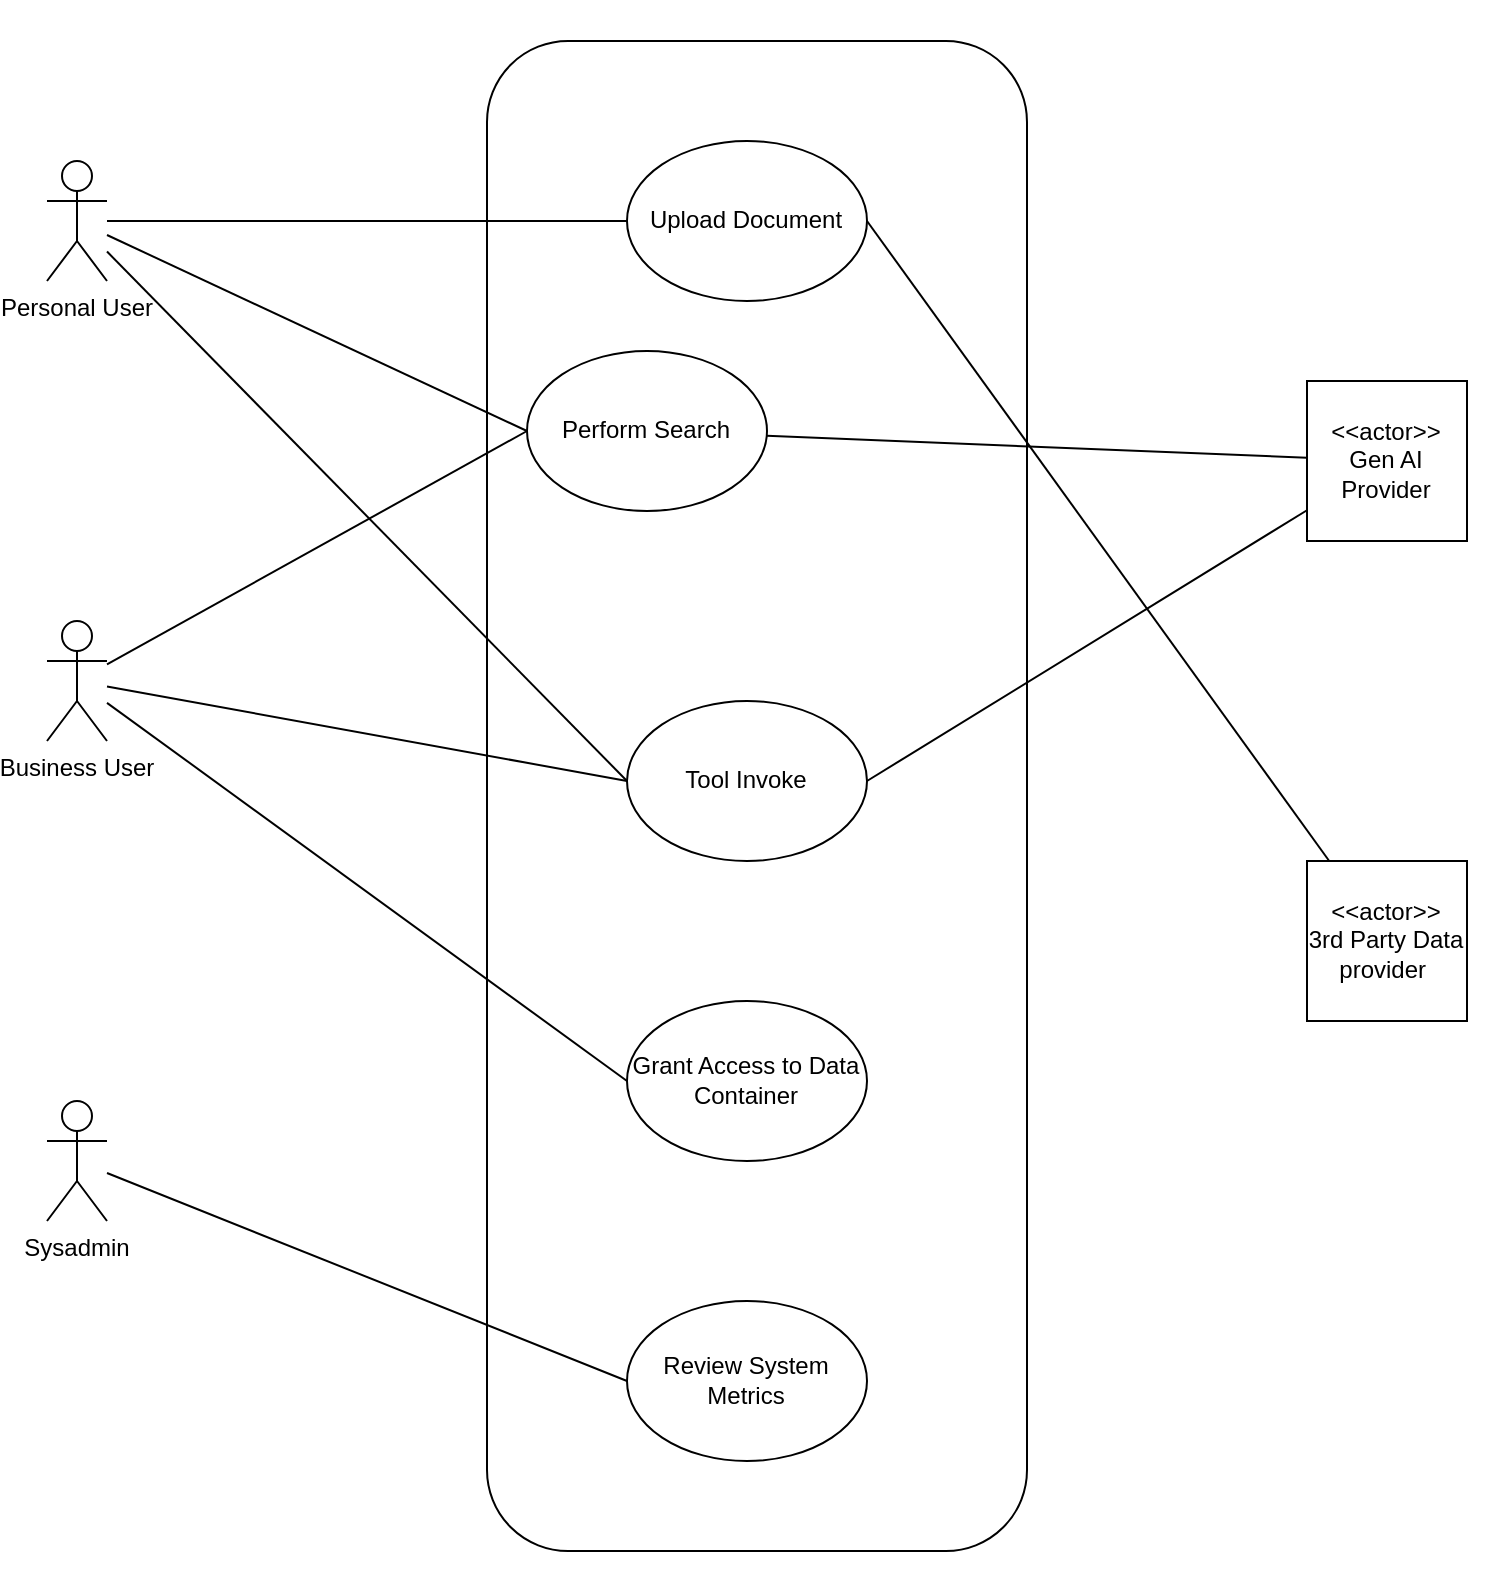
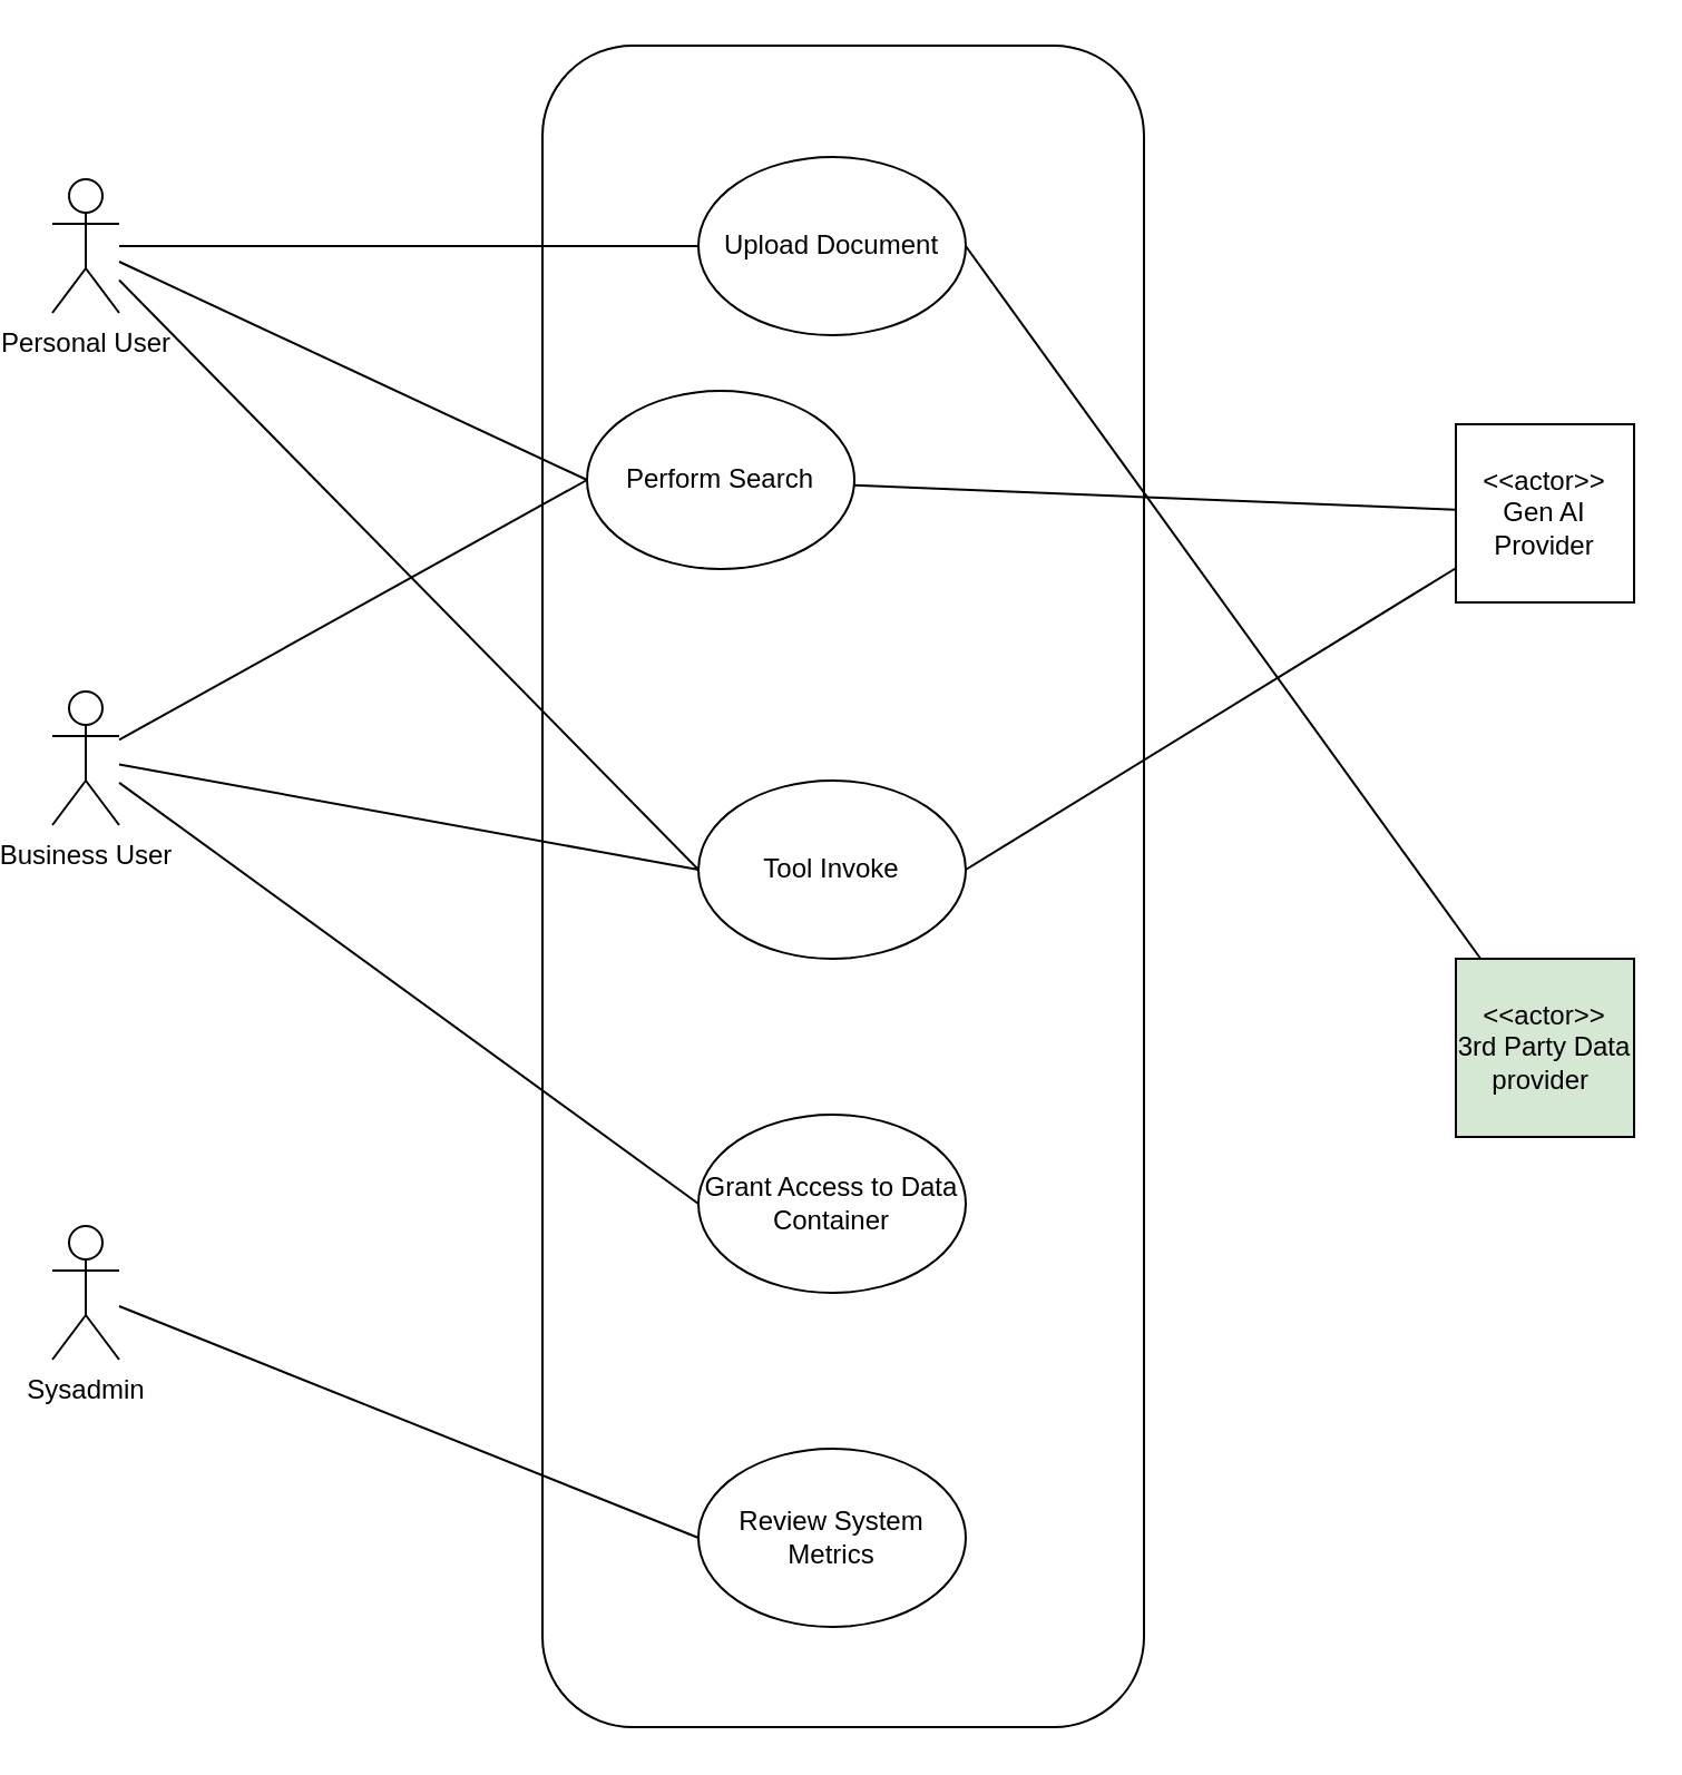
- <mxCell id="7" value="&lt;div&gt;&amp;lt;&amp;lt;actor&amp;gt;&amp;gt;&lt;/div&gt;3rd Party Data provider&amp;nbsp;" style="whiteSpace=wrap;html=1;aspect=fixed;" parent="1" vertex="1"><mxGeometry x="650" y="430" width="80" height="80" as="geometry" /></mxCell>
+ <mxCell id="7" value="&lt;div&gt;&amp;lt;&amp;lt;actor&amp;gt;&amp;gt;&lt;/div&gt;3rd Party Data provider&amp;nbsp;" style="whiteSpace=wrap;html=1;aspect=fixed;fillColor=#d5e8d4;" parent="1" vertex="1"><mxGeometry x="650" y="430" width="80" height="80" as="geometry" /></mxCell>
